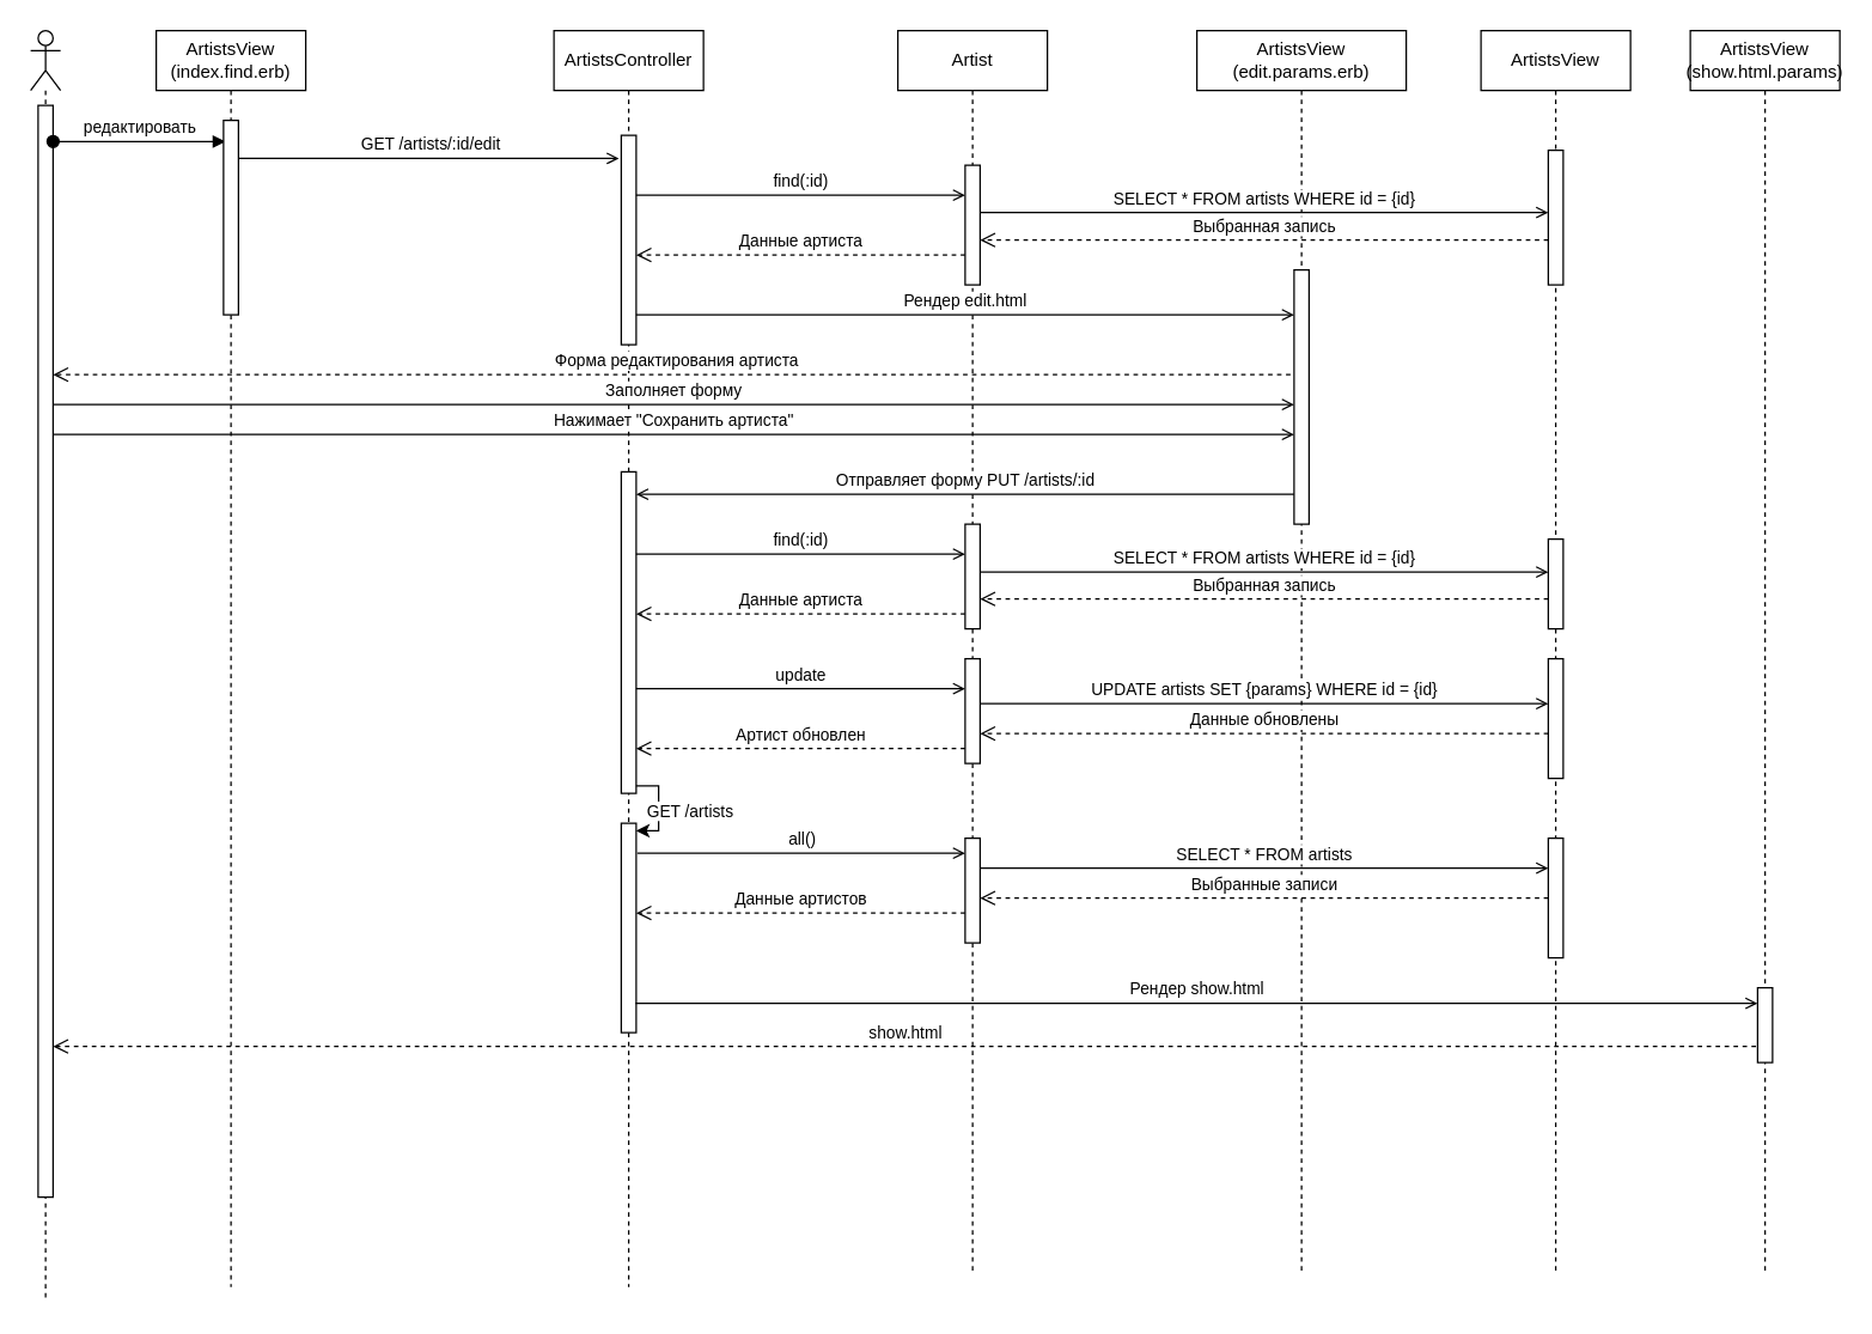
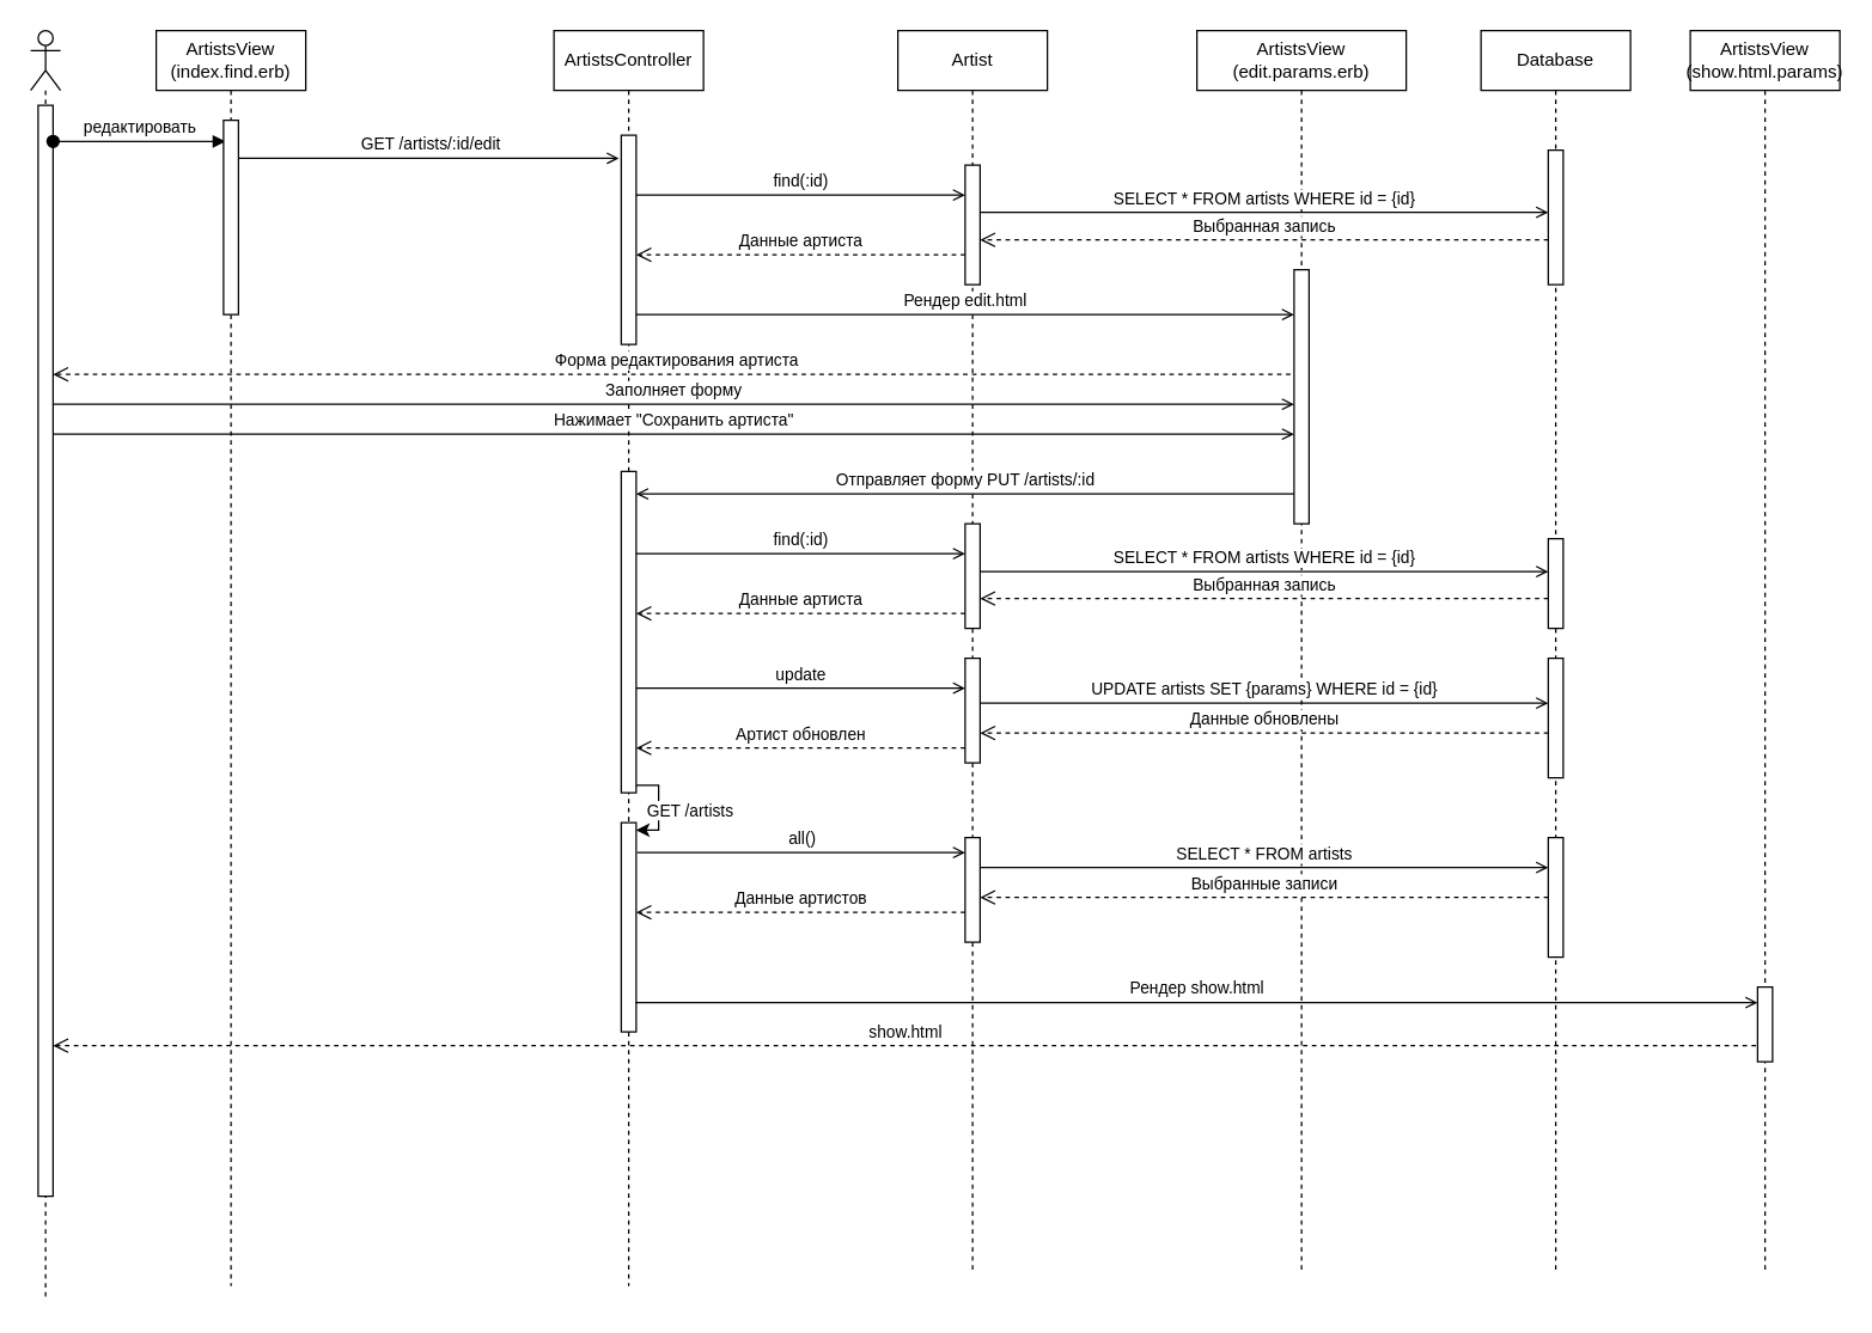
- <mxCell id="24" value="ArtistsView" style="shape=umlLifeline;perimeter=lifelinePerimeter;whiteSpace=wrap;html=1;container=1;dropTarget=0;collapsible=0;recursiveResize=0;outlineConnect=0;portConstraint=eastwest;newEdgeStyle={&quot;curved&quot;:0,&quot;rounded&quot;:0};" parent="1" vertex="1"><mxGeometry x="990" y="20" width="100" height="830" as="geometry" /></mxCell>
+ <mxCell id="24" value="Database" style="shape=umlLifeline;perimeter=lifelinePerimeter;whiteSpace=wrap;html=1;container=1;dropTarget=0;collapsible=0;recursiveResize=0;outlineConnect=0;portConstraint=eastwest;newEdgeStyle={&quot;curved&quot;:0,&quot;rounded&quot;:0};" parent="1" vertex="1"><mxGeometry x="990" y="20" width="100" height="830" as="geometry" /></mxCell>
